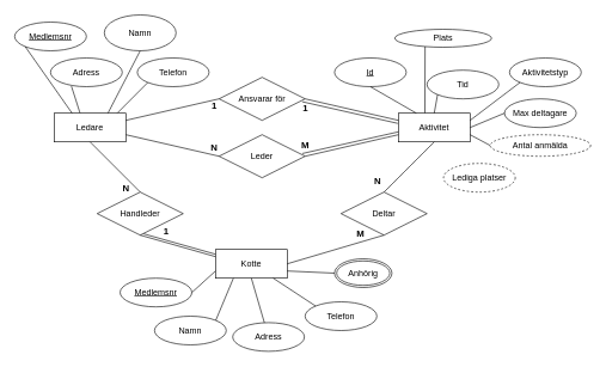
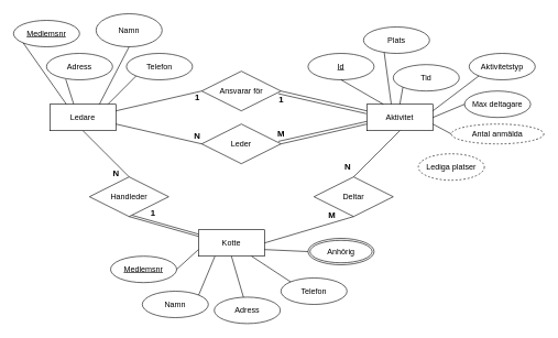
- <mxCell id="38" value="Plats" style="ellipse;whiteSpace=wrap;html=1;align=center;" vertex="1" parent="1"><mxGeometry x="550" y="40" width="135" height="25" as="geometry" /></mxCell>
+ <mxCell id="38" value="Plats" style="ellipse;whiteSpace=wrap;html=1;align=center;" vertex="1" parent="1"><mxGeometry x="550" y="40" width="100" height="40" as="geometry" /></mxCell>
- <mxCell id="43" value="Lediga platser" style="ellipse;whiteSpace=wrap;html=1;align=center;dashed=1;" vertex="1" parent="1"><mxGeometry x="618" y="227" width="100" height="40" as="geometry" /></mxCell>
+ <mxCell id="43" value="Lediga platser" style="ellipse;whiteSpace=wrap;html=1;align=center;dashed=1;" vertex="1" parent="1"><mxGeometry x="633" y="232" width="100" height="40" as="geometry" /></mxCell>
- <mxCell id="36" value="Anhörig" style="ellipse;shape=doubleEllipse;margin=3;whiteSpace=wrap;html=1;align=center;" vertex="1" parent="1"><mxGeometry x="466" y="360" width="80" height="40" as="geometry" /></mxCell>
+ <mxCell id="36" value="Anhörig" style="ellipse;shape=doubleEllipse;margin=3;whiteSpace=wrap;html=1;align=center;" vertex="1" parent="1"><mxGeometry x="466" y="360" width="100" height="40" as="geometry" /></mxCell>
